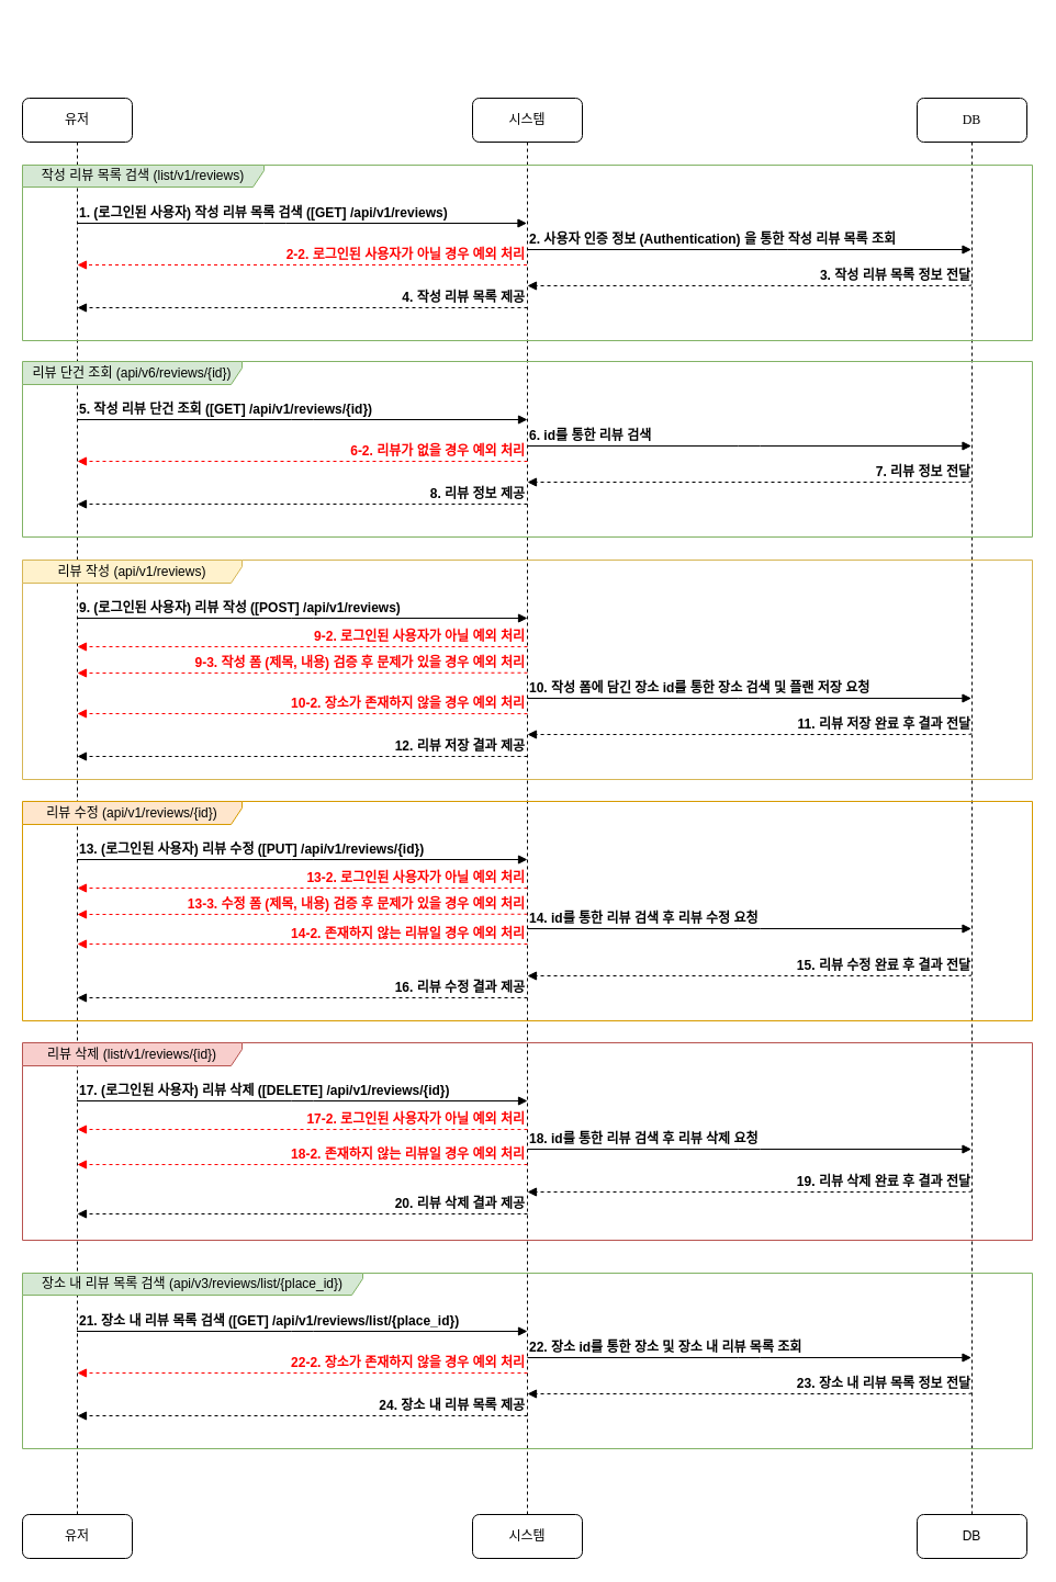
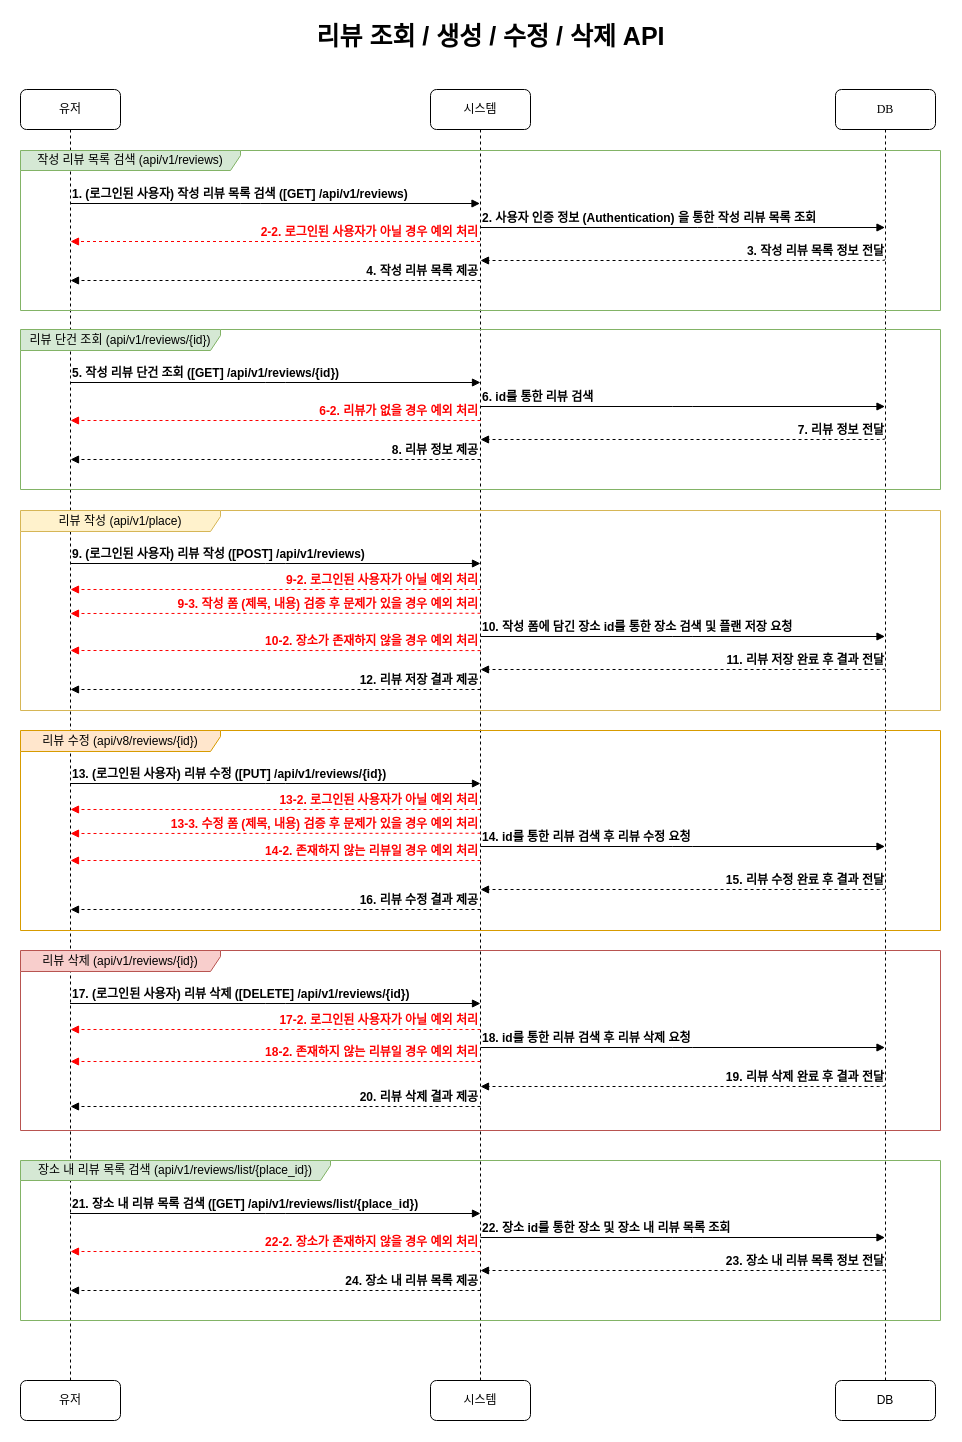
+ <mxCell id="11" value="&lt;span style=&quot;font-size: 25px;&quot;&gt;&lt;b&gt;리뷰 조회 / 생성 / 수정 / 삭제 API&lt;/b&gt;&lt;/span&gt;" style="text;html=1;strokeColor=none;fillColor=none;align=center;verticalAlign=middle;whiteSpace=wrap;rounded=0;fontSize=12;" parent="1" vertex="1"><mxGeometry x="288" y="20" width="405" height="30" as="geometry" /></mxCell>
- <mxCell id="12" value="작성 리뷰 목록 검색 (list/v1/reviews)" style="shape=umlFrame;whiteSpace=wrap;html=1;pointerEvents=0;width=220;height=20;fillColor=#d5e8d4;strokeColor=#82b366;" parent="1" vertex="1"><mxGeometry x="20" y="150" width="920" height="160" as="geometry" /></mxCell>
+ <mxCell id="12" value="작성 리뷰 목록 검색 (api/v1/reviews)" style="shape=umlFrame;whiteSpace=wrap;html=1;pointerEvents=0;width=220;height=20;fillColor=#d5e8d4;strokeColor=#82b366;" parent="1" vertex="1"><mxGeometry x="20" y="150" width="920" height="160" as="geometry" /></mxCell>
- <mxCell id="18" value="리뷰 단건 조회 (api/v6/reviews/{id})" style="shape=umlFrame;whiteSpace=wrap;html=1;pointerEvents=0;width=200;height=21;fillColor=#d5e8d4;strokeColor=#82b366;" parent="1" vertex="1"><mxGeometry x="20" y="329" width="920" height="160" as="geometry" /></mxCell>
+ <mxCell id="18" value="리뷰 단건 조회 (api/v1/reviews/{id})" style="shape=umlFrame;whiteSpace=wrap;html=1;pointerEvents=0;width=200;height=21;fillColor=#d5e8d4;strokeColor=#82b366;" parent="1" vertex="1"><mxGeometry x="20" y="329" width="920" height="160" as="geometry" /></mxCell>
- <mxCell id="24" value="리뷰 작성 (api/v1/reviews)" style="shape=umlFrame;whiteSpace=wrap;html=1;pointerEvents=0;width=200;height=21;fillColor=#fff2cc;strokeColor=#d6b656;" parent="1" vertex="1"><mxGeometry x="20" y="510" width="920" height="200" as="geometry" /></mxCell>
+ <mxCell id="24" value="리뷰 작성 (api/v1/place)" style="shape=umlFrame;whiteSpace=wrap;html=1;pointerEvents=0;width=200;height=21;fillColor=#fff2cc;strokeColor=#d6b656;" parent="1" vertex="1"><mxGeometry x="20" y="510" width="920" height="200" as="geometry" /></mxCell>
- <mxCell id="31" value="리뷰 수정 (api/v1/reviews/{id})" style="shape=umlFrame;whiteSpace=wrap;html=1;pointerEvents=0;width=200;height=21;fillColor=#ffe6cc;strokeColor=#d79b00;" parent="1" vertex="1"><mxGeometry x="20" y="730" width="920" height="200" as="geometry" /></mxCell>
+ <mxCell id="31" value="리뷰 수정 (api/v8/reviews/{id})" style="shape=umlFrame;whiteSpace=wrap;html=1;pointerEvents=0;width=200;height=21;fillColor=#ffe6cc;strokeColor=#d79b00;" parent="1" vertex="1"><mxGeometry x="20" y="730" width="920" height="200" as="geometry" /></mxCell>
- <mxCell id="39" value="리뷰 삭제 (list/v1/reviews/{id})" style="shape=umlFrame;whiteSpace=wrap;html=1;pointerEvents=0;width=200;height=21;fillColor=#f8cecc;strokeColor=#b85450;" parent="1" vertex="1"><mxGeometry x="20" y="950" width="920" height="180" as="geometry" /></mxCell>
+ <mxCell id="39" value="리뷰 삭제 (api/v1/reviews/{id})" style="shape=umlFrame;whiteSpace=wrap;html=1;pointerEvents=0;width=200;height=21;fillColor=#f8cecc;strokeColor=#b85450;" parent="1" vertex="1"><mxGeometry x="20" y="950" width="920" height="180" as="geometry" /></mxCell>
- <mxCell id="47" value="장소 내 리뷰 목록 검색 (api/v3/reviews/list/{place_id})" style="shape=umlFrame;whiteSpace=wrap;html=1;pointerEvents=0;width=310;height=20;fillColor=#d5e8d4;strokeColor=#82b366;" vertex="1" parent="1"><mxGeometry x="20" y="1160" width="920" height="160" as="geometry" /></mxCell>
+ <mxCell id="47" value="장소 내 리뷰 목록 검색 (api/v1/reviews/list/{place_id})" style="shape=umlFrame;whiteSpace=wrap;html=1;pointerEvents=0;width=310;height=20;fillColor=#d5e8d4;strokeColor=#82b366;" vertex="1" parent="1"><mxGeometry x="20" y="1160" width="920" height="160" as="geometry" /></mxCell>
